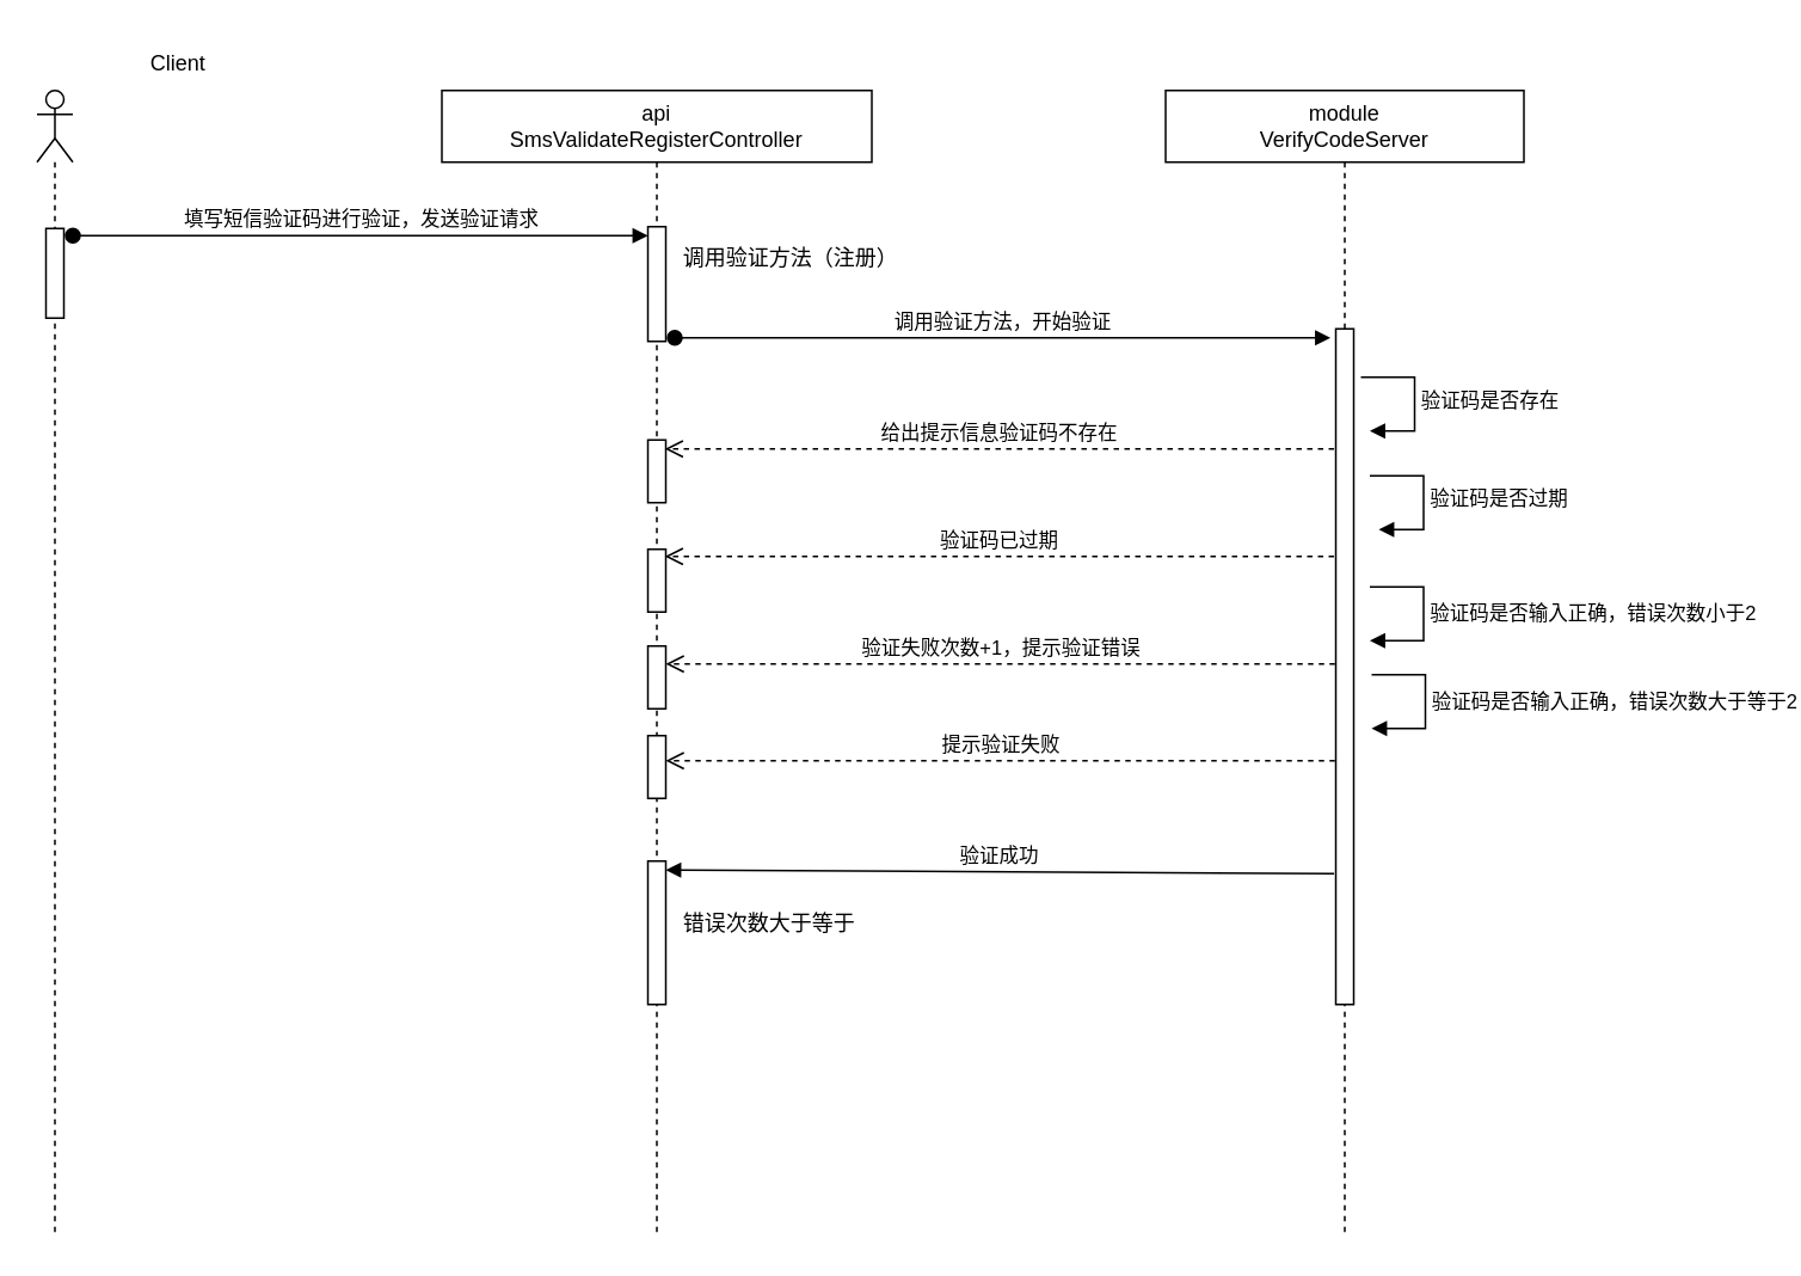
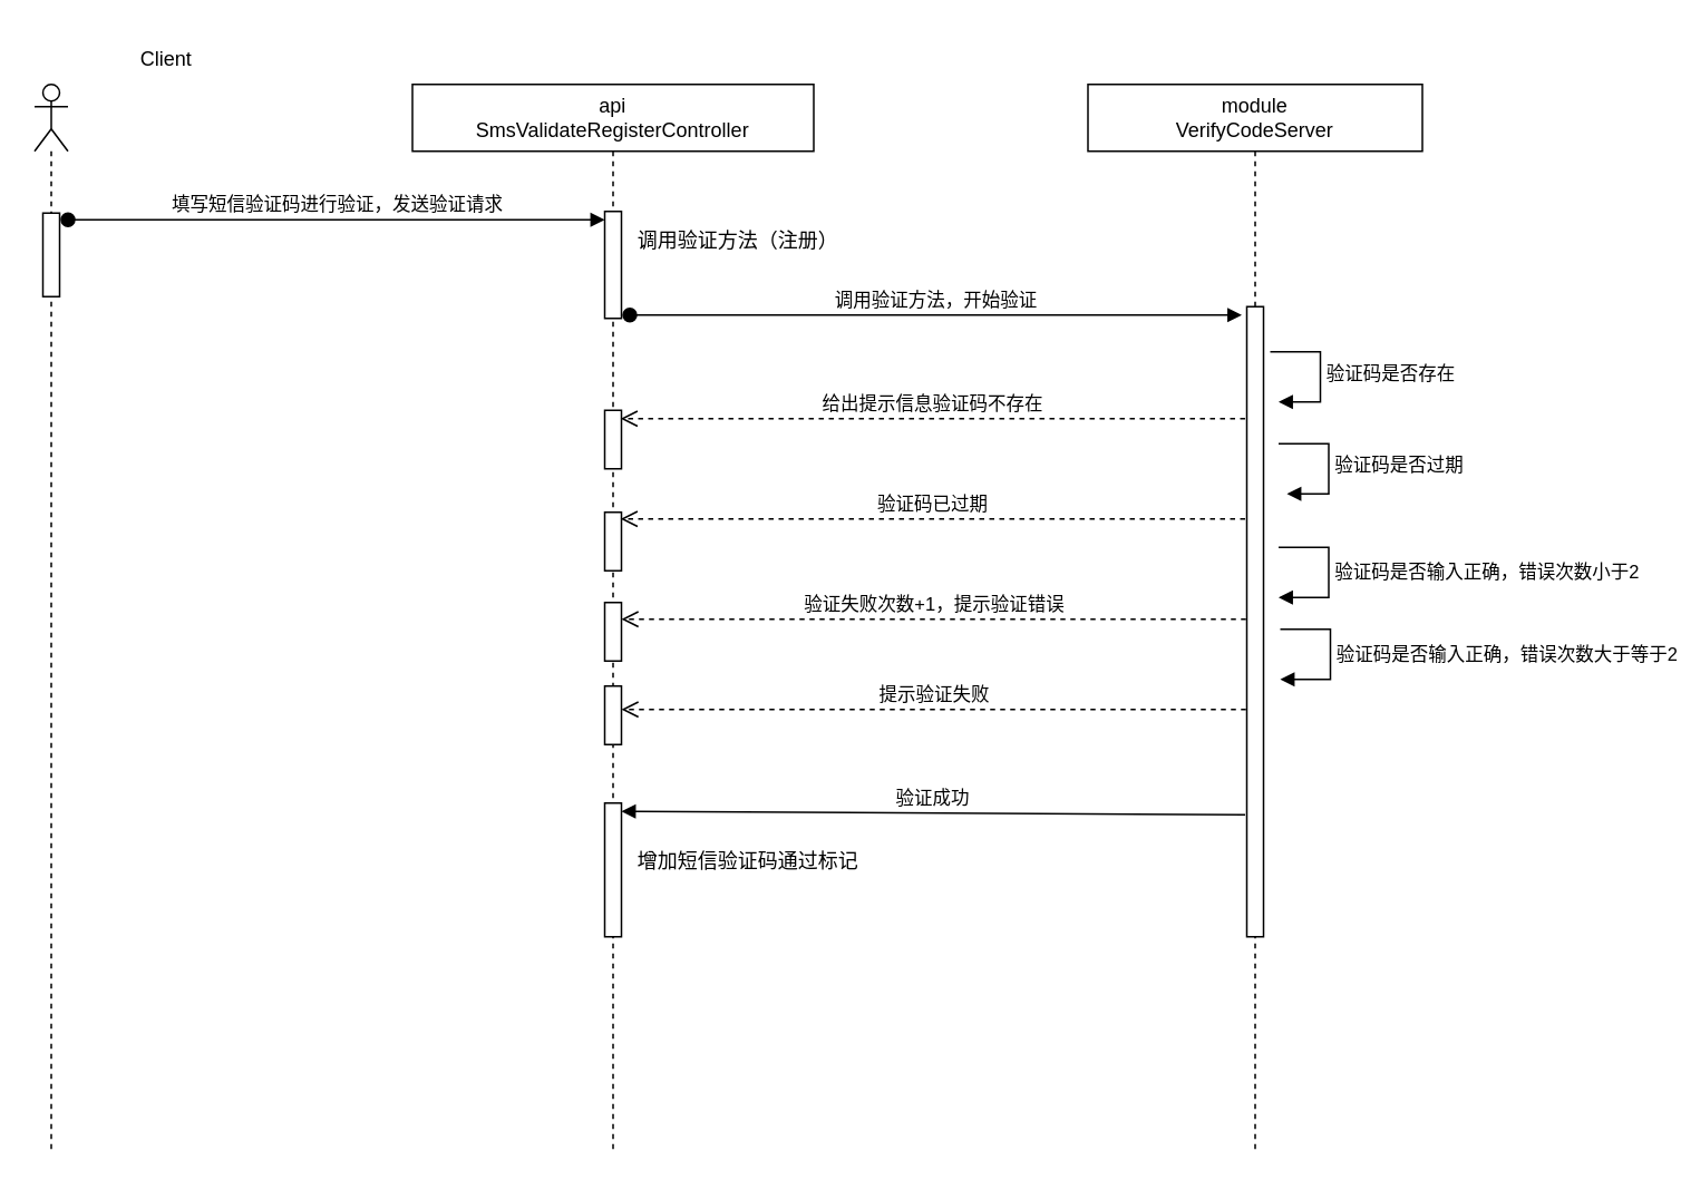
- <mxCell id="26" value="错误次数大于等于" style="text;html=1;strokeColor=none;fillColor=none;align=left;verticalAlign=middle;whiteSpace=wrap;rounded=0;" vertex="1" parent="1"><mxGeometry x="379" y="500" width="140" height="30" as="geometry" /></mxCell>
+ <mxCell id="26" value="增加短信验证码通过标记" style="text;html=1;strokeColor=none;fillColor=none;align=left;verticalAlign=middle;whiteSpace=wrap;rounded=0;" vertex="1" parent="1"><mxGeometry x="379" y="500" width="140" height="30" as="geometry" /></mxCell>
